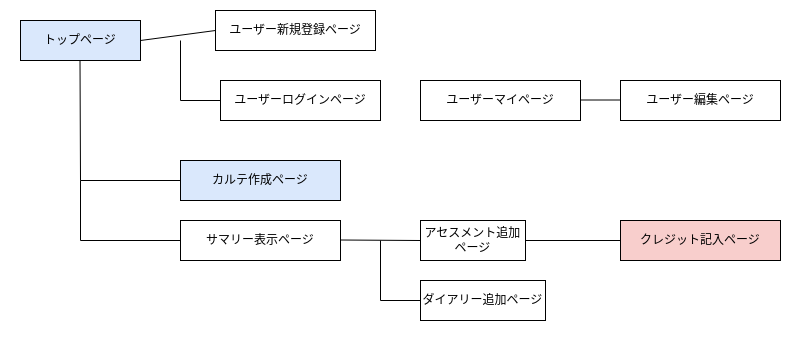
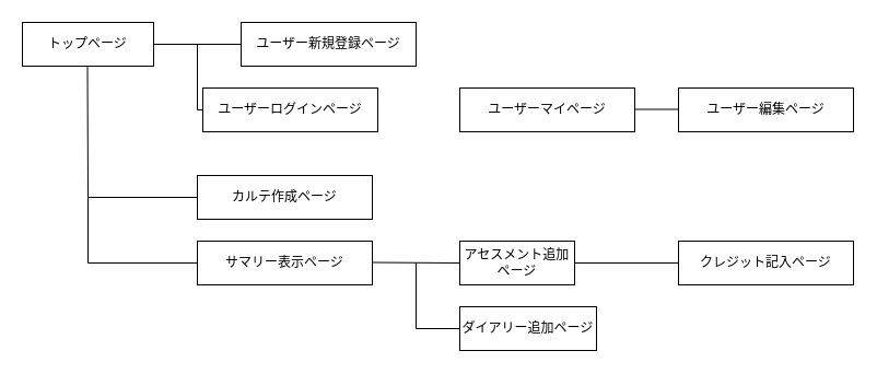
- <mxCell id="3" value="ユーザー新規登録ページ" style="rounded=0;whiteSpace=wrap;html=1;" vertex="1" parent="1"><mxGeometry x="215" y="10" width="160" height="40" as="geometry" /></mxCell>
+ <mxCell id="3" value="ユーザー新規登録ページ" style="rounded=0;whiteSpace=wrap;html=1;" vertex="1" parent="1"><mxGeometry x="220" y="20" width="160" height="40" as="geometry" /></mxCell>
- <mxCell id="2" value="トップページ" style="rounded=0;whiteSpace=wrap;html=1;fillColor=#dae8fc;" vertex="1" parent="1"><mxGeometry x="20" y="20" width="120" height="40" as="geometry" /></mxCell>
+ <mxCell id="2" value="トップページ" style="rounded=0;whiteSpace=wrap;html=1;" vertex="1" parent="1"><mxGeometry x="20" y="20" width="120" height="40" as="geometry" /></mxCell>
- <mxCell id="4" value="ユーザーログインページ" style="rounded=0;whiteSpace=wrap;html=1;" vertex="1" parent="1"><mxGeometry x="220" y="80" width="160" height="40" as="geometry" /></mxCell>
+ <mxCell id="4" value="ユーザーログインページ" style="rounded=0;whiteSpace=wrap;html=1;" vertex="1" parent="1"><mxGeometry x="185" y="80" width="160" height="40" as="geometry" /></mxCell>
- <mxCell id="11" value="カルテ作成ページ" style="rounded=0;whiteSpace=wrap;html=1;fillColor=#dae8fc;" vertex="1" parent="1"><mxGeometry x="180" y="160" width="160" height="40" as="geometry" /></mxCell>
+ <mxCell id="11" value="カルテ作成ページ" style="rounded=0;whiteSpace=wrap;html=1;" vertex="1" parent="1"><mxGeometry x="180" y="160" width="160" height="40" as="geometry" /></mxCell>
- <mxCell id="19" value="クレジット記入ページ" style="rounded=0;whiteSpace=wrap;html=1;fillColor=#f8cecc;" vertex="1" parent="1"><mxGeometry x="620" y="220" width="160" height="40" as="geometry" /></mxCell>
+ <mxCell id="19" value="クレジット記入ページ" style="rounded=0;whiteSpace=wrap;html=1;" vertex="1" parent="1"><mxGeometry x="620" y="220" width="160" height="40" as="geometry" /></mxCell>
